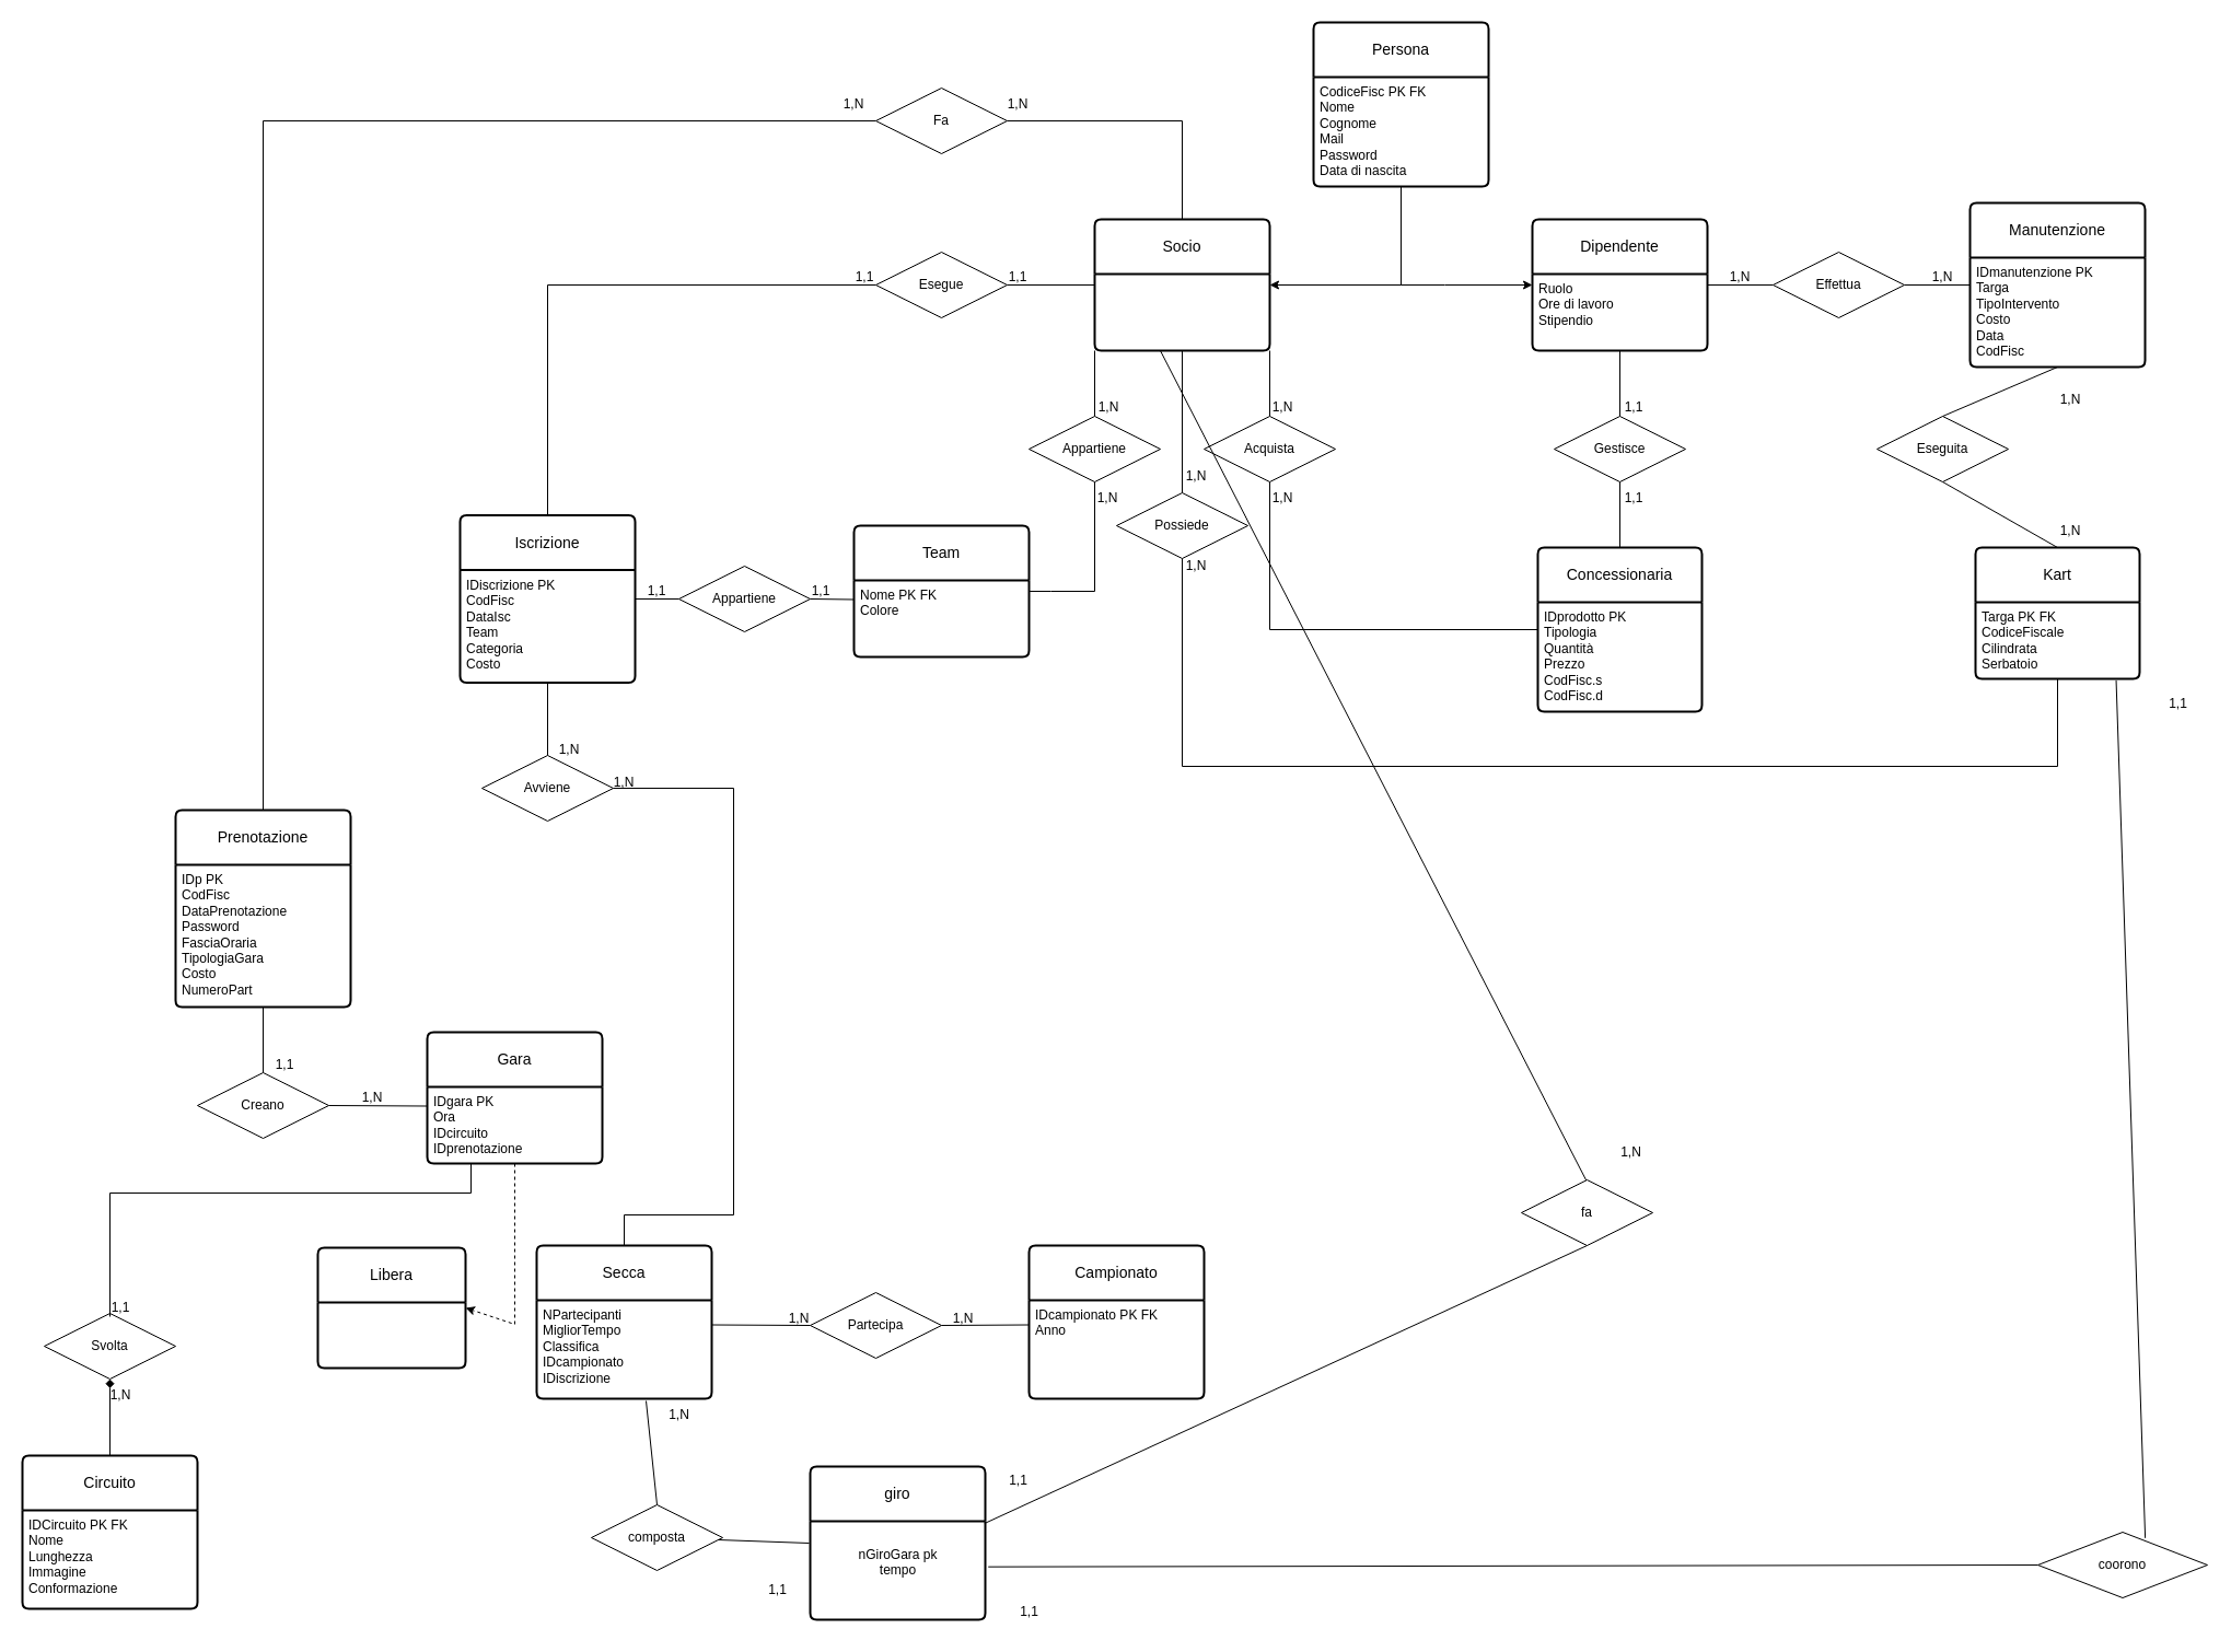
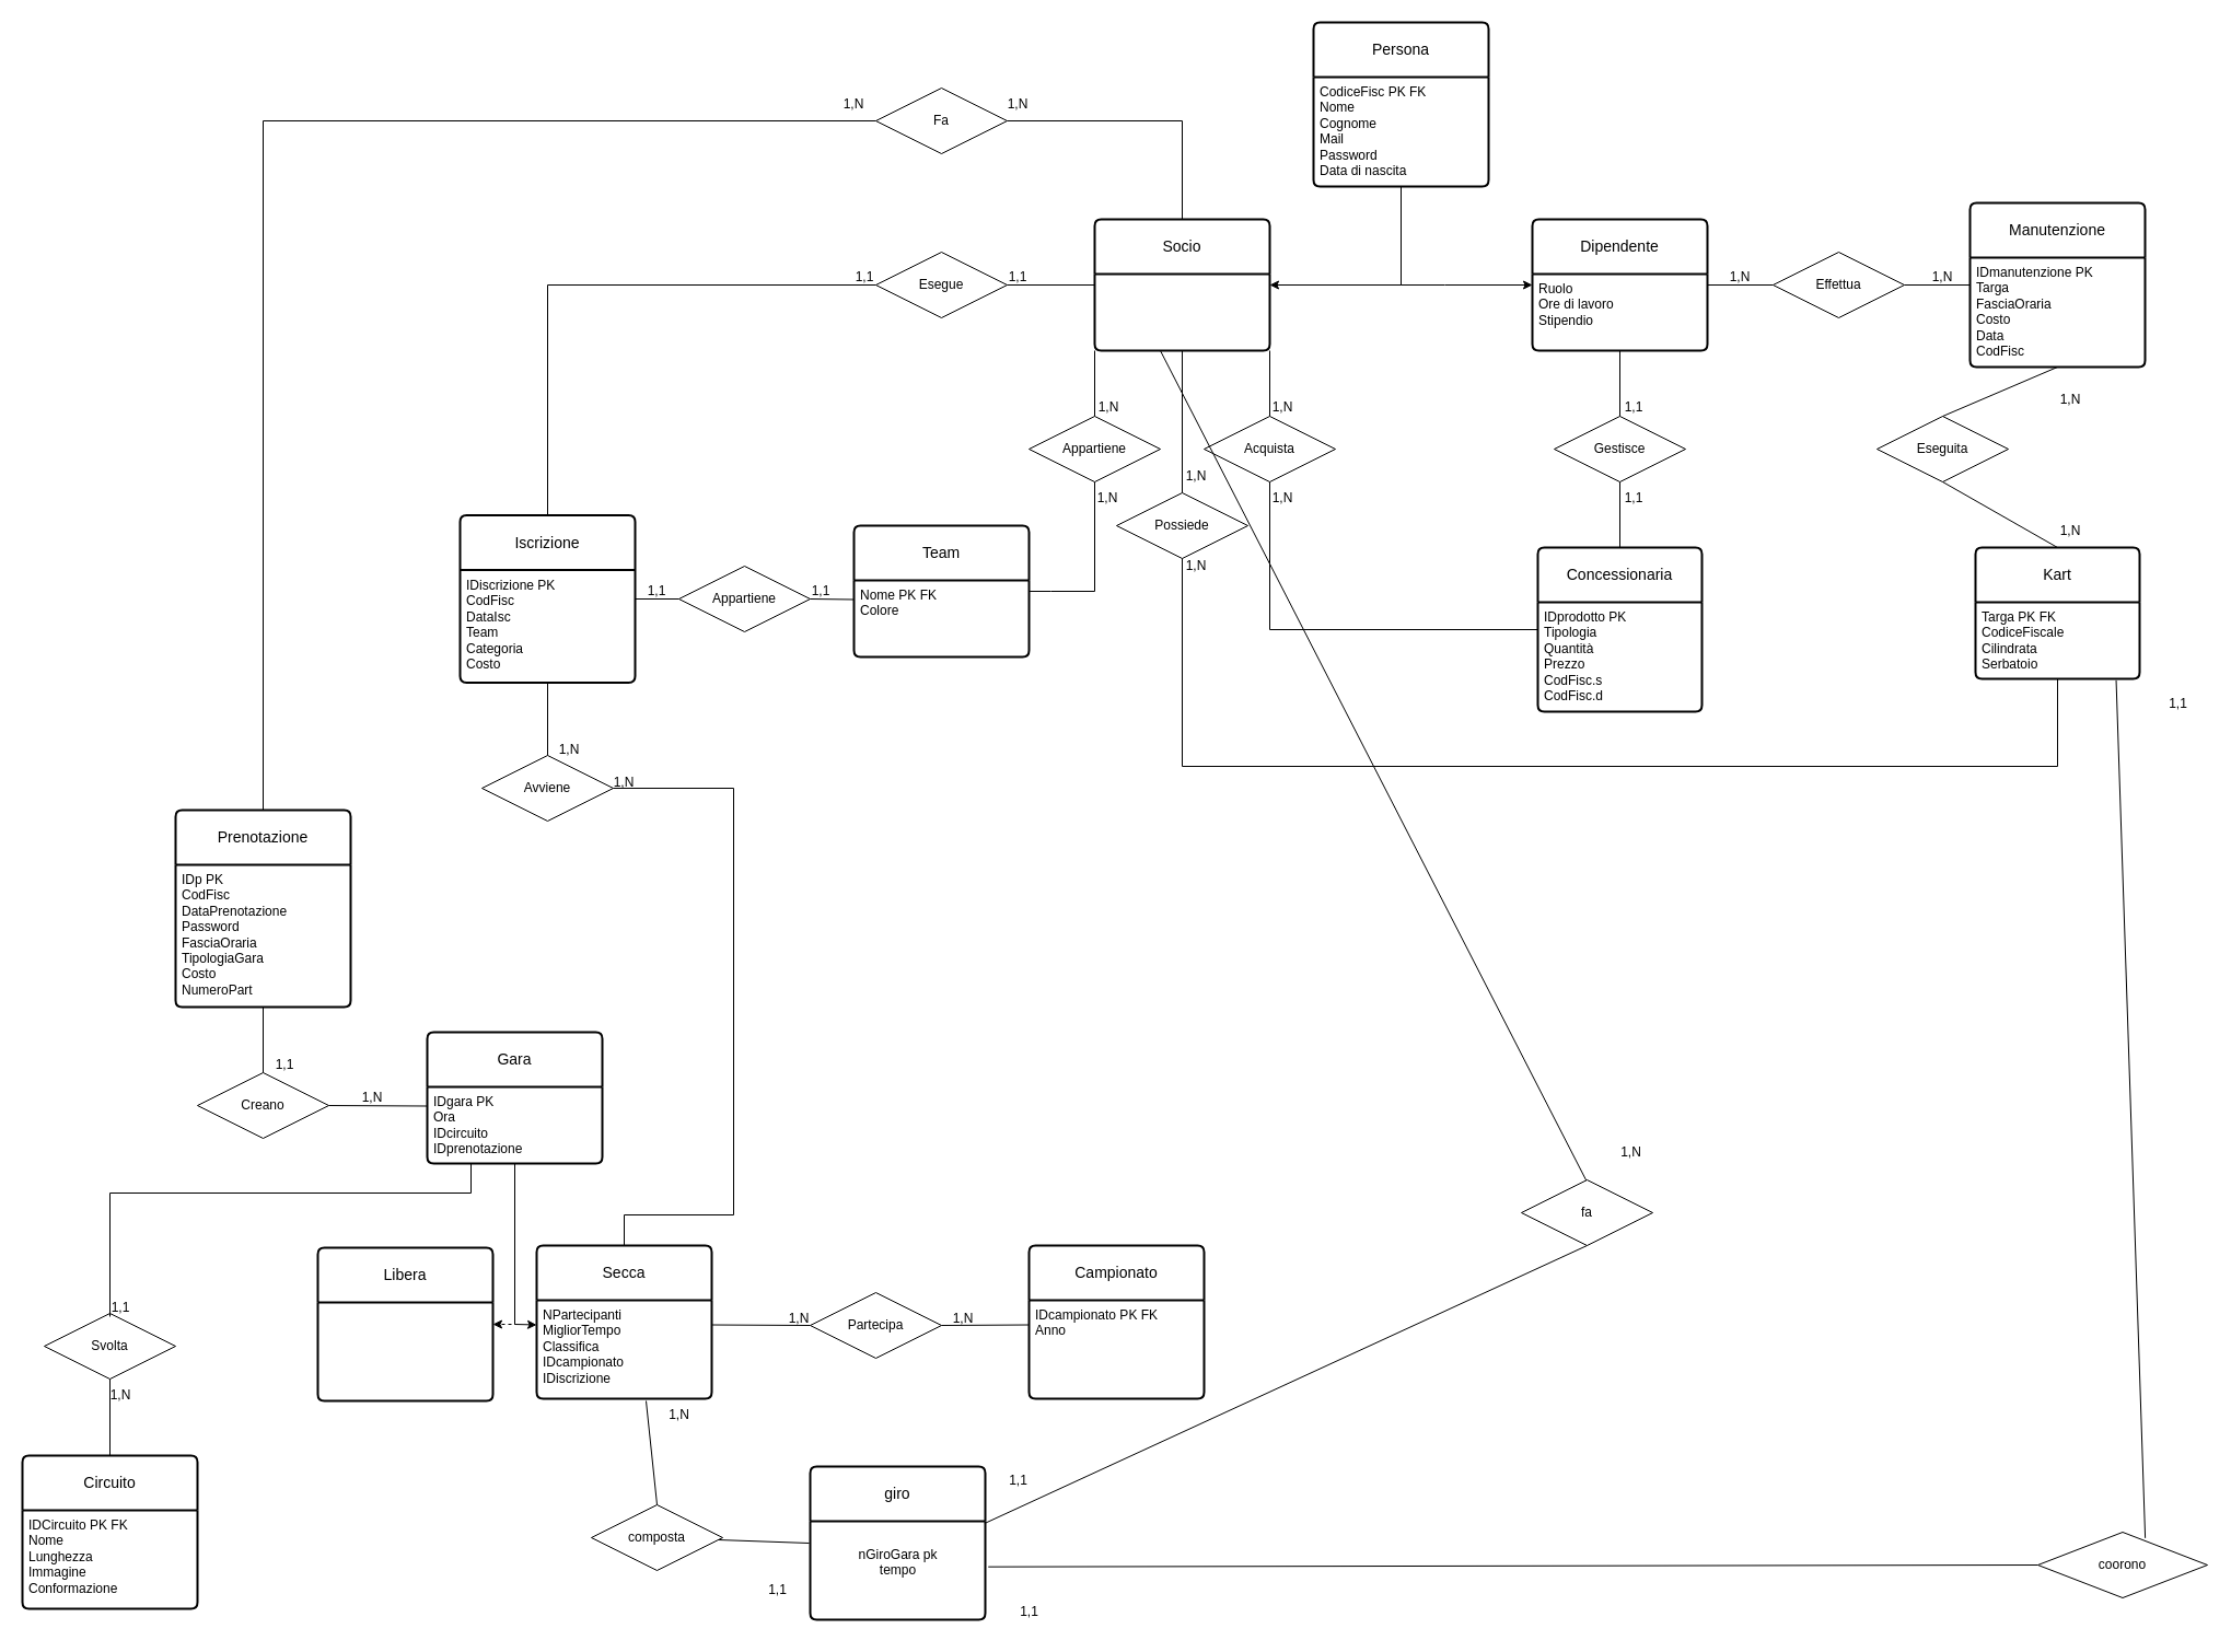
- <mxCell id="10" value="IDmanutenzione PK&lt;div&gt;Targa&lt;/div&gt;&lt;div&gt;TipoIntervento&lt;/div&gt;&lt;div&gt;Costo&lt;/div&gt;&lt;div&gt;Data&lt;/div&gt;&lt;div&gt;CodFisc&lt;br&gt;&lt;div&gt;&lt;br&gt;&lt;/div&gt;&lt;/div&gt;" style="align=left;strokeColor=none;fillColor=none;spacingLeft=4;fontSize=12;verticalAlign=top;resizable=0;rotatable=0;part=1;html=1;" vertex="1" parent="9"><mxGeometry y="50" width="160" height="100" as="geometry" /></mxCell>
+ <mxCell id="10" value="IDmanutenzione PK&lt;div&gt;Targa&lt;/div&gt;&lt;div&gt;FasciaOraria&lt;/div&gt;&lt;div&gt;Costo&lt;/div&gt;&lt;div&gt;Data&lt;/div&gt;&lt;div&gt;CodFisc&lt;br&gt;&lt;div&gt;&lt;br&gt;&lt;/div&gt;&lt;/div&gt;" style="align=left;strokeColor=none;fillColor=none;spacingLeft=4;fontSize=12;verticalAlign=top;resizable=0;rotatable=0;part=1;html=1;" vertex="1" parent="9"><mxGeometry y="50" width="160" height="100" as="geometry" /></mxCell>
- <mxCell id="77" value="Libera" style="swimlane;childLayout=stackLayout;horizontal=1;startSize=50;horizontalStack=0;rounded=1;fontSize=14;fontStyle=0;strokeWidth=2;resizeParent=0;resizeLast=1;shadow=0;dashed=0;align=center;arcSize=4;whiteSpace=wrap;html=1;" vertex="1" parent="1"><mxGeometry x="290" y="1140" width="135" height="110" as="geometry" /></mxCell>
+ <mxCell id="77" value="Libera" style="swimlane;childLayout=stackLayout;horizontal=1;startSize=50;horizontalStack=0;rounded=1;fontSize=14;fontStyle=0;strokeWidth=2;resizeParent=0;resizeLast=1;shadow=0;dashed=0;align=center;arcSize=4;whiteSpace=wrap;html=1;" vertex="1" parent="1"><mxGeometry x="290" y="1140" width="160" height="140" as="geometry" /></mxCell>
+ <mxCell id="79" value="" style="endArrow=classic;html=1;rounded=0;exitX=0.5;exitY=1;exitDx=0;exitDy=0;entryX=0;entryY=0.25;entryDx=0;entryDy=0;" edge="1" parent="1" source="69" target="76"><mxGeometry width="50" height="50" relative="1" as="geometry"><mxPoint x="680" y="1140" as="sourcePoint" /><mxPoint x="470" y="1250" as="targetPoint" /><Array as="points"><mxPoint x="470" y="1210" /></Array></mxGeometry></mxCell>
- <mxCell id="93" value="" style="endArrow=diamond;html=1;rounded=0;exitX=0.5;exitY=0;exitDx=0;exitDy=0;entryX=0.5;entryY=1;entryDx=0;entryDy=0;" edge="1" parent="1" source="90" target="92"><mxGeometry width="50" height="50" relative="1" as="geometry"><mxPoint x="420" y="1110" as="sourcePoint" /><mxPoint x="470" y="1060" as="targetPoint" /></mxGeometry></mxCell>
+ <mxCell id="93" value="" style="endArrow=none;html=1;rounded=0;exitX=0.5;exitY=0;exitDx=0;exitDy=0;entryX=0.5;entryY=1;entryDx=0;entryDy=0;" edge="1" parent="1" source="90" target="92"><mxGeometry width="50" height="50" relative="1" as="geometry"><mxPoint x="420" y="1110" as="sourcePoint" /><mxPoint x="470" y="1060" as="targetPoint" /></mxGeometry></mxCell>
